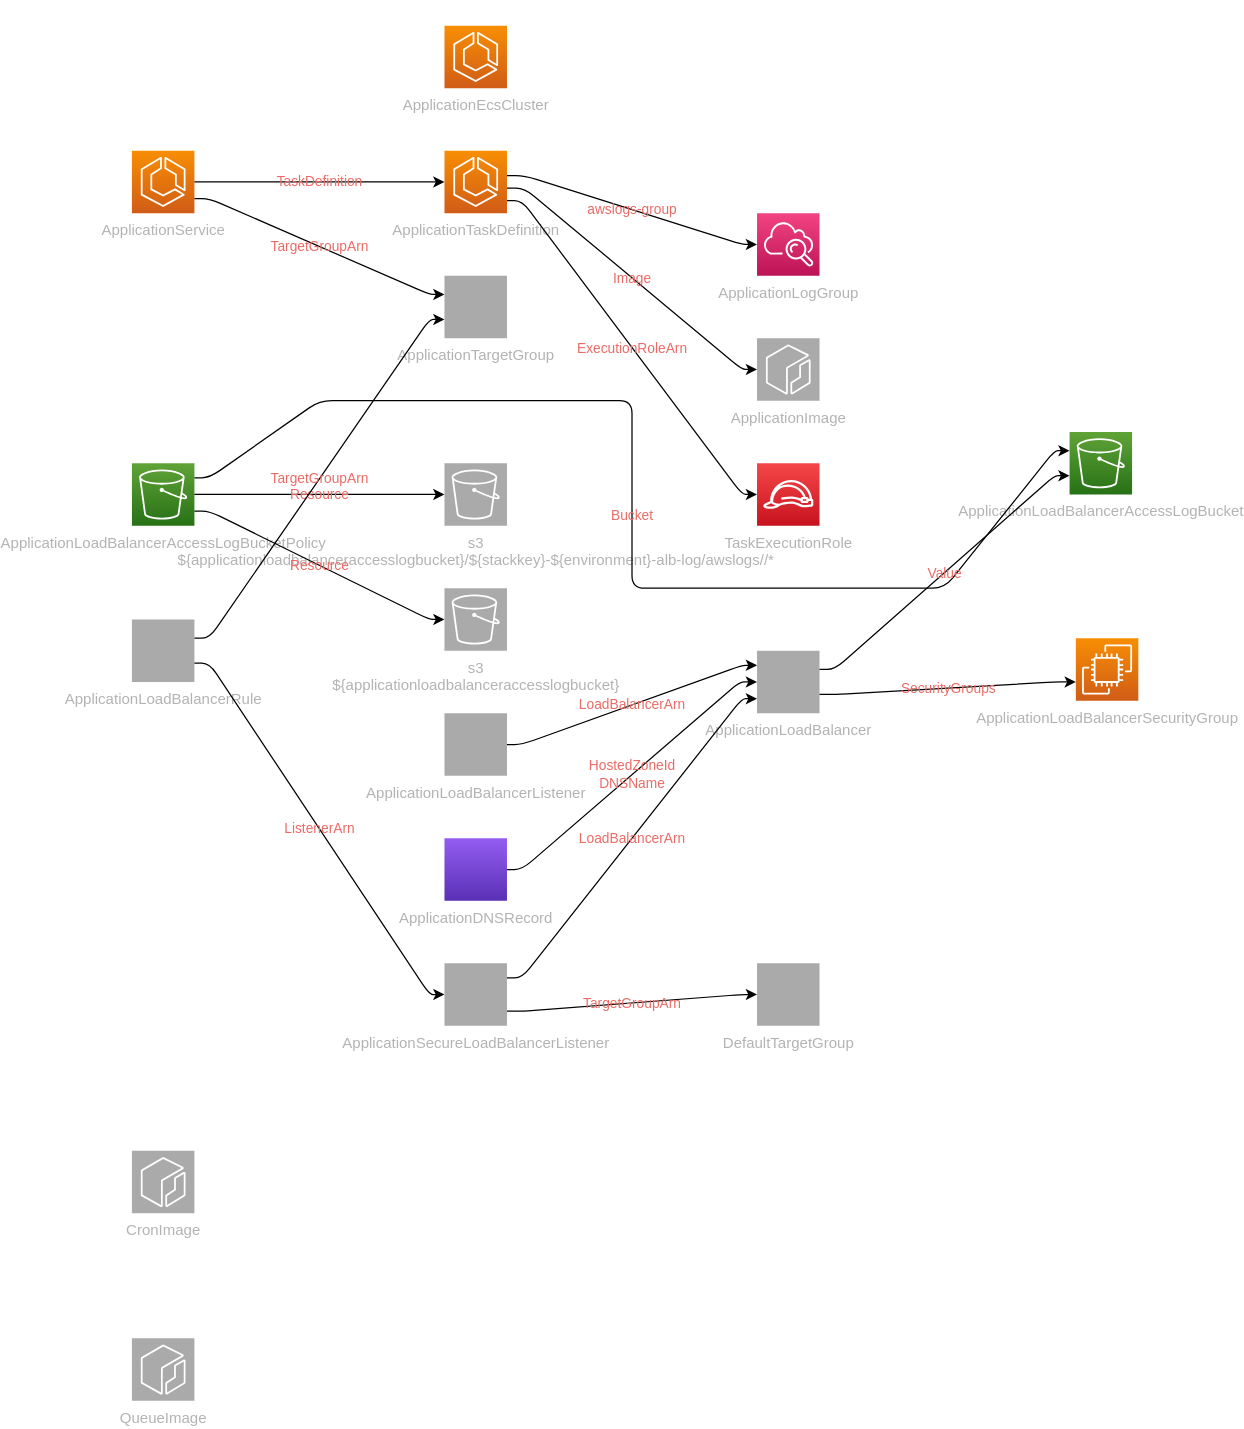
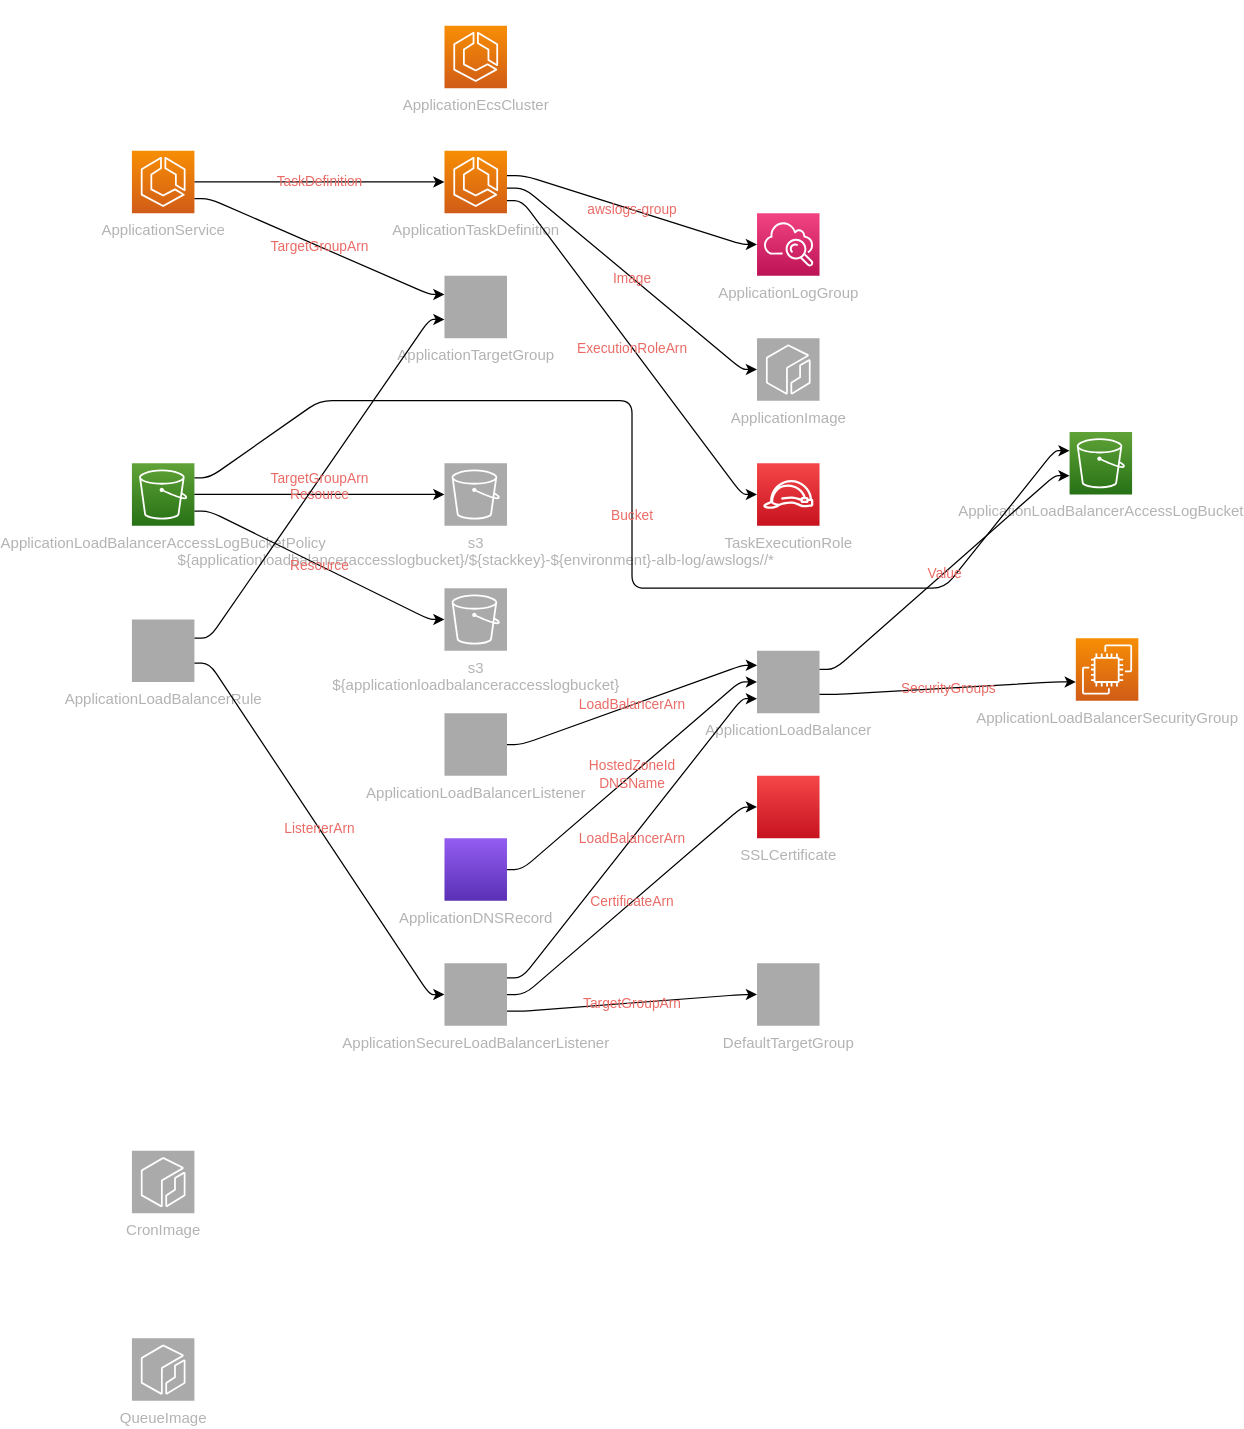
+ <mxCell id="8" value="SSLCertificate" style="outlineConnect=0;fontColor=#B3B3B3;gradientColor=#F54749;gradientDirection=north;fillColor=#C7131F;strokeColor=#ffffff;dashed=0;verticalLabelPosition=bottom;verticalAlign=top;align=center;html=1;fontSize=12;fontStyle=0;aspect=fixed;shape=mxgraph.aws4.resourceIcon;resIcon=mxgraph.aws4.certificatemanager;" vertex="1" parent="1"><mxGeometry x="520" y="620" width="50" height="50" as="geometry" /></mxCell>
+ <mxCell id="34" value="CertificateArn" style="edgeStyle=orthogonalEdgeStyle;rounded=1;orthogonalLoop=1;jettySize=auto;html=1;labelBackgroundColor=none;fontColor=#EA6B66;noEdgeStyle=1;orthogonal=1;" edge="1" parent="1" source="16" target="8"><mxGeometry relative="1" as="geometry"><Array as="points"><mxPoint x="334" y="795" /><mxPoint x="508" y="645" /></Array></mxGeometry></mxCell>
